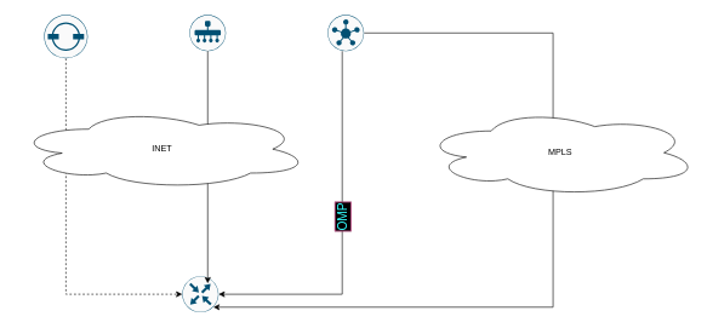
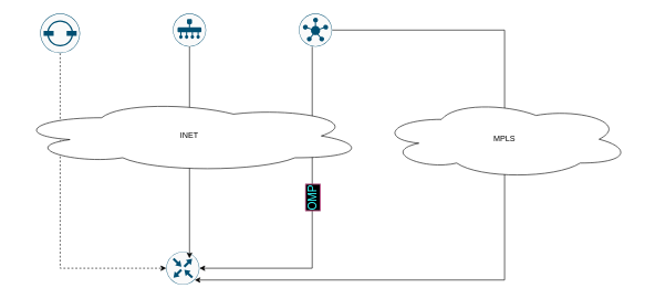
- <mxCell id="11" value="INET" style="ellipse;shape=cloud;whiteSpace=wrap;html=1;" vertex="1" parent="1"><mxGeometry x="20" y="150" width="405" height="110" as="geometry" /></mxCell>
+ <mxCell id="11" value="INET" style="ellipse;shape=cloud;whiteSpace=wrap;html=1;" vertex="1" parent="1"><mxGeometry x="20" y="150" width="530" height="110" as="geometry" /></mxCell>
- <mxCell id="12" value="MPLS" style="ellipse;shape=cloud;whiteSpace=wrap;html=1;" vertex="1" parent="1"><mxGeometry x="580" y="150" width="380" height="120" as="geometry" /></mxCell>
+ <mxCell id="12" value="MPLS" style="ellipse;shape=cloud;whiteSpace=wrap;html=1;" vertex="1" parent="1"><mxGeometry x="570" y="150" width="380" height="120" as="geometry" /></mxCell>
